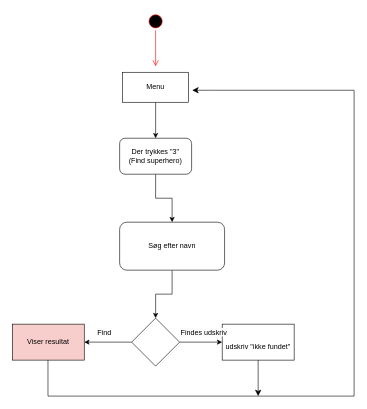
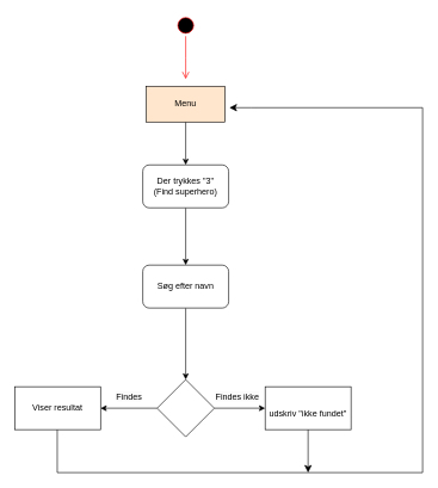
- <mxCell id="14" value="Menu" style="html=1;whiteSpace=wrap;" vertex="1" parent="1"><mxGeometry x="204" y="120" width="110" height="50" as="geometry" /></mxCell>
+ <mxCell id="14" value="Menu" style="html=1;whiteSpace=wrap;fillColor=#ffe6cc;" vertex="1" parent="1"><mxGeometry x="204" y="120" width="110" height="50" as="geometry" /></mxCell>
- <mxCell id="7" value="Søg efter navn" style="whiteSpace=wrap;html=1;rounded=1;" vertex="1" parent="1"><mxGeometry x="199" y="370" width="175" height="80" as="geometry" /></mxCell>
+ <mxCell id="7" value="Søg efter navn" style="whiteSpace=wrap;html=1;rounded=1;" vertex="1" parent="1"><mxGeometry x="199" y="370" width="120" height="60" as="geometry" /></mxCell>
- <mxCell id="15" value="&lt;span style=&quot;color: rgb(0, 0, 0); font-family: Helvetica; font-size: 12px; font-style: normal; font-variant-ligatures: normal; font-variant-caps: normal; font-weight: 400; letter-spacing: normal; orphans: 2; text-align: center; text-indent: 0px; text-transform: none; widows: 2; word-spacing: 0px; -webkit-text-stroke-width: 0px; background-color: rgb(251, 251, 251); text-decoration-thickness: initial; text-decoration-style: initial; text-decoration-color: initial; float: none; display: inline !important;&quot;&gt;Find&lt;/span&gt;" style="text;whiteSpace=wrap;html=1;" vertex="1" parent="1"><mxGeometry x="160" y="540" width="70" height="40" as="geometry" /></mxCell>
+ <mxCell id="15" value="&lt;span style=&quot;color: rgb(0, 0, 0); font-family: Helvetica; font-size: 12px; font-style: normal; font-variant-ligatures: normal; font-variant-caps: normal; font-weight: 400; letter-spacing: normal; orphans: 2; text-align: center; text-indent: 0px; text-transform: none; widows: 2; word-spacing: 0px; -webkit-text-stroke-width: 0px; background-color: rgb(251, 251, 251); text-decoration-thickness: initial; text-decoration-style: initial; text-decoration-color: initial; float: none; display: inline !important;&quot;&gt;Findes&lt;/span&gt;" style="text;whiteSpace=wrap;html=1;" vertex="1" parent="1"><mxGeometry x="160" y="540" width="70" height="40" as="geometry" /></mxCell>
- <mxCell id="16" value="&lt;span style=&quot;color: rgb(0, 0, 0); font-family: Helvetica; font-size: 12px; font-style: normal; font-variant-ligatures: normal; font-variant-caps: normal; font-weight: 400; letter-spacing: normal; orphans: 2; text-align: center; text-indent: 0px; text-transform: none; widows: 2; word-spacing: 0px; -webkit-text-stroke-width: 0px; background-color: rgb(251, 251, 251); text-decoration-thickness: initial; text-decoration-style: initial; text-decoration-color: initial; float: none; display: inline !important;&quot;&gt;Findes udskriv&lt;/span&gt;" style="text;whiteSpace=wrap;html=1;" vertex="1" parent="1"><mxGeometry x="299" y="540" width="90" height="40" as="geometry" /></mxCell>
+ <mxCell id="16" value="&lt;span style=&quot;color: rgb(0, 0, 0); font-family: Helvetica; font-size: 12px; font-style: normal; font-variant-ligatures: normal; font-variant-caps: normal; font-weight: 400; letter-spacing: normal; orphans: 2; text-align: center; text-indent: 0px; text-transform: none; widows: 2; word-spacing: 0px; -webkit-text-stroke-width: 0px; background-color: rgb(251, 251, 251); text-decoration-thickness: initial; text-decoration-style: initial; text-decoration-color: initial; float: none; display: inline !important;&quot;&gt;Findes ikke&lt;/span&gt;" style="text;whiteSpace=wrap;html=1;" vertex="1" parent="1"><mxGeometry x="299" y="540" width="90" height="40" as="geometry" /></mxCell>
- <mxCell id="12" value="Viser resultat" style="whiteSpace=wrap;html=1;fillColor=#f8cecc;" vertex="1" parent="1"><mxGeometry x="20" y="540" width="120" height="60" as="geometry" /></mxCell>
+ <mxCell id="12" value="Viser resultat" style="whiteSpace=wrap;html=1;" vertex="1" parent="1"><mxGeometry x="20" y="540" width="120" height="60" as="geometry" /></mxCell>
